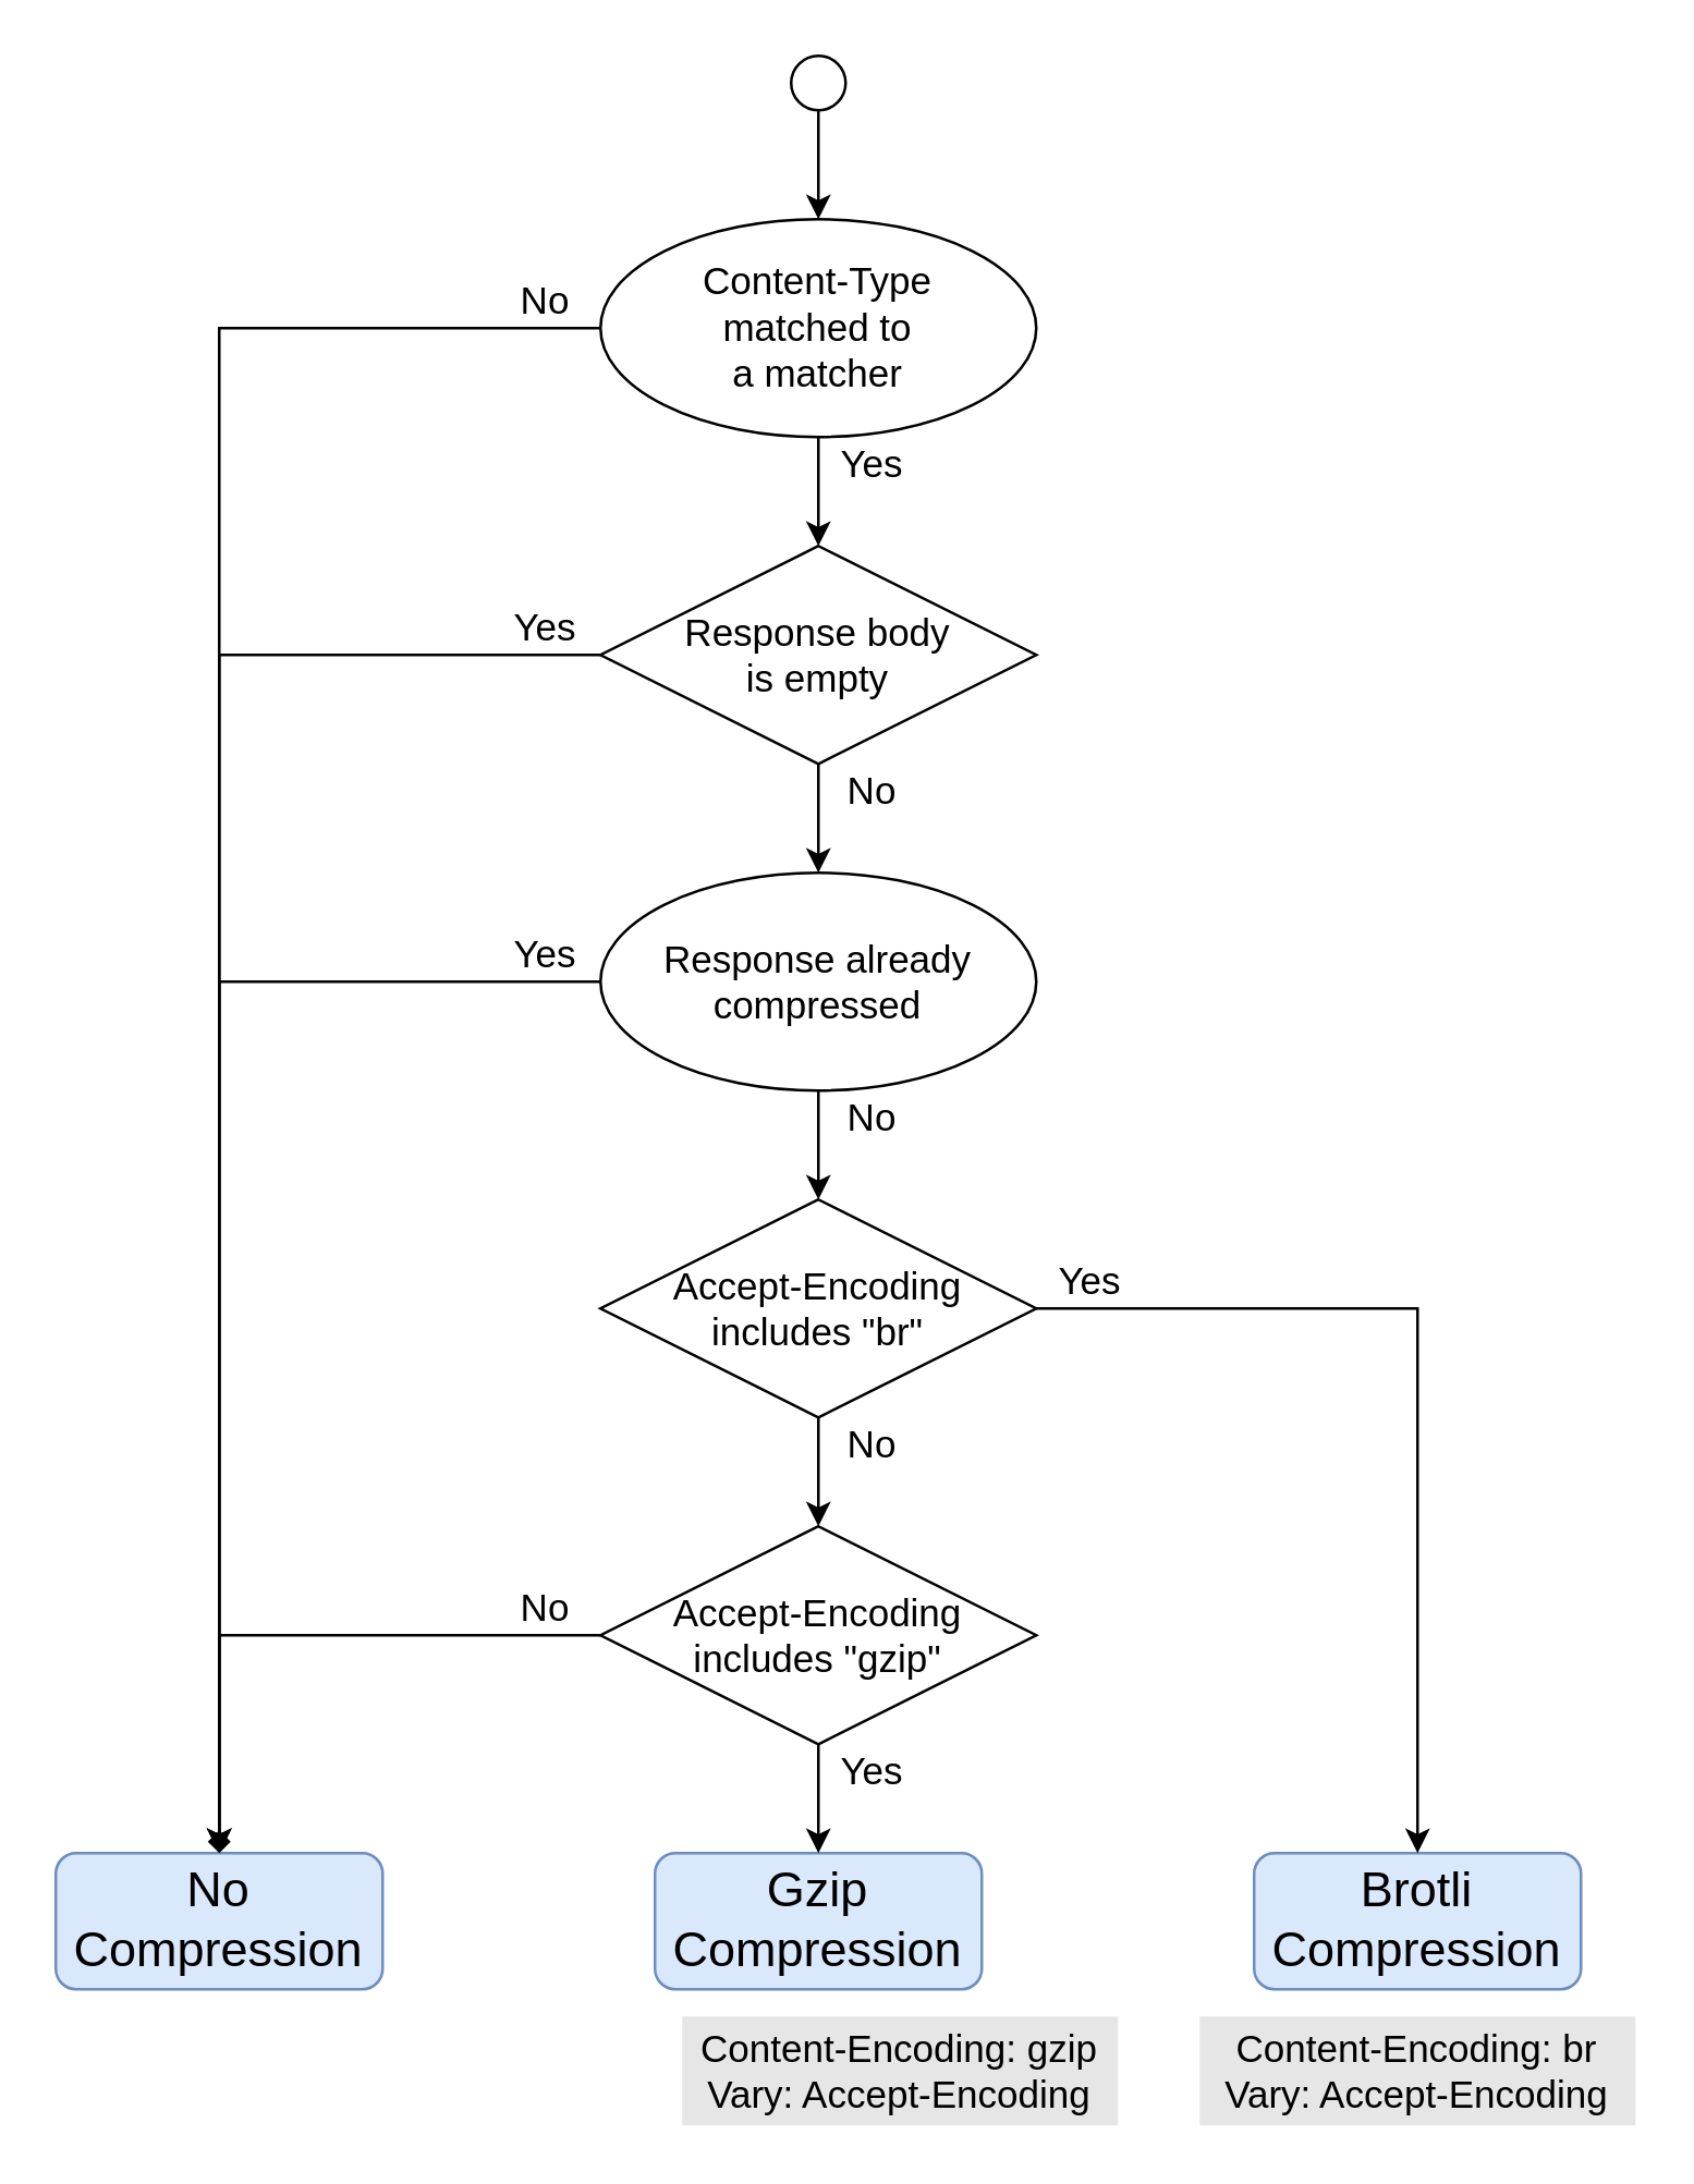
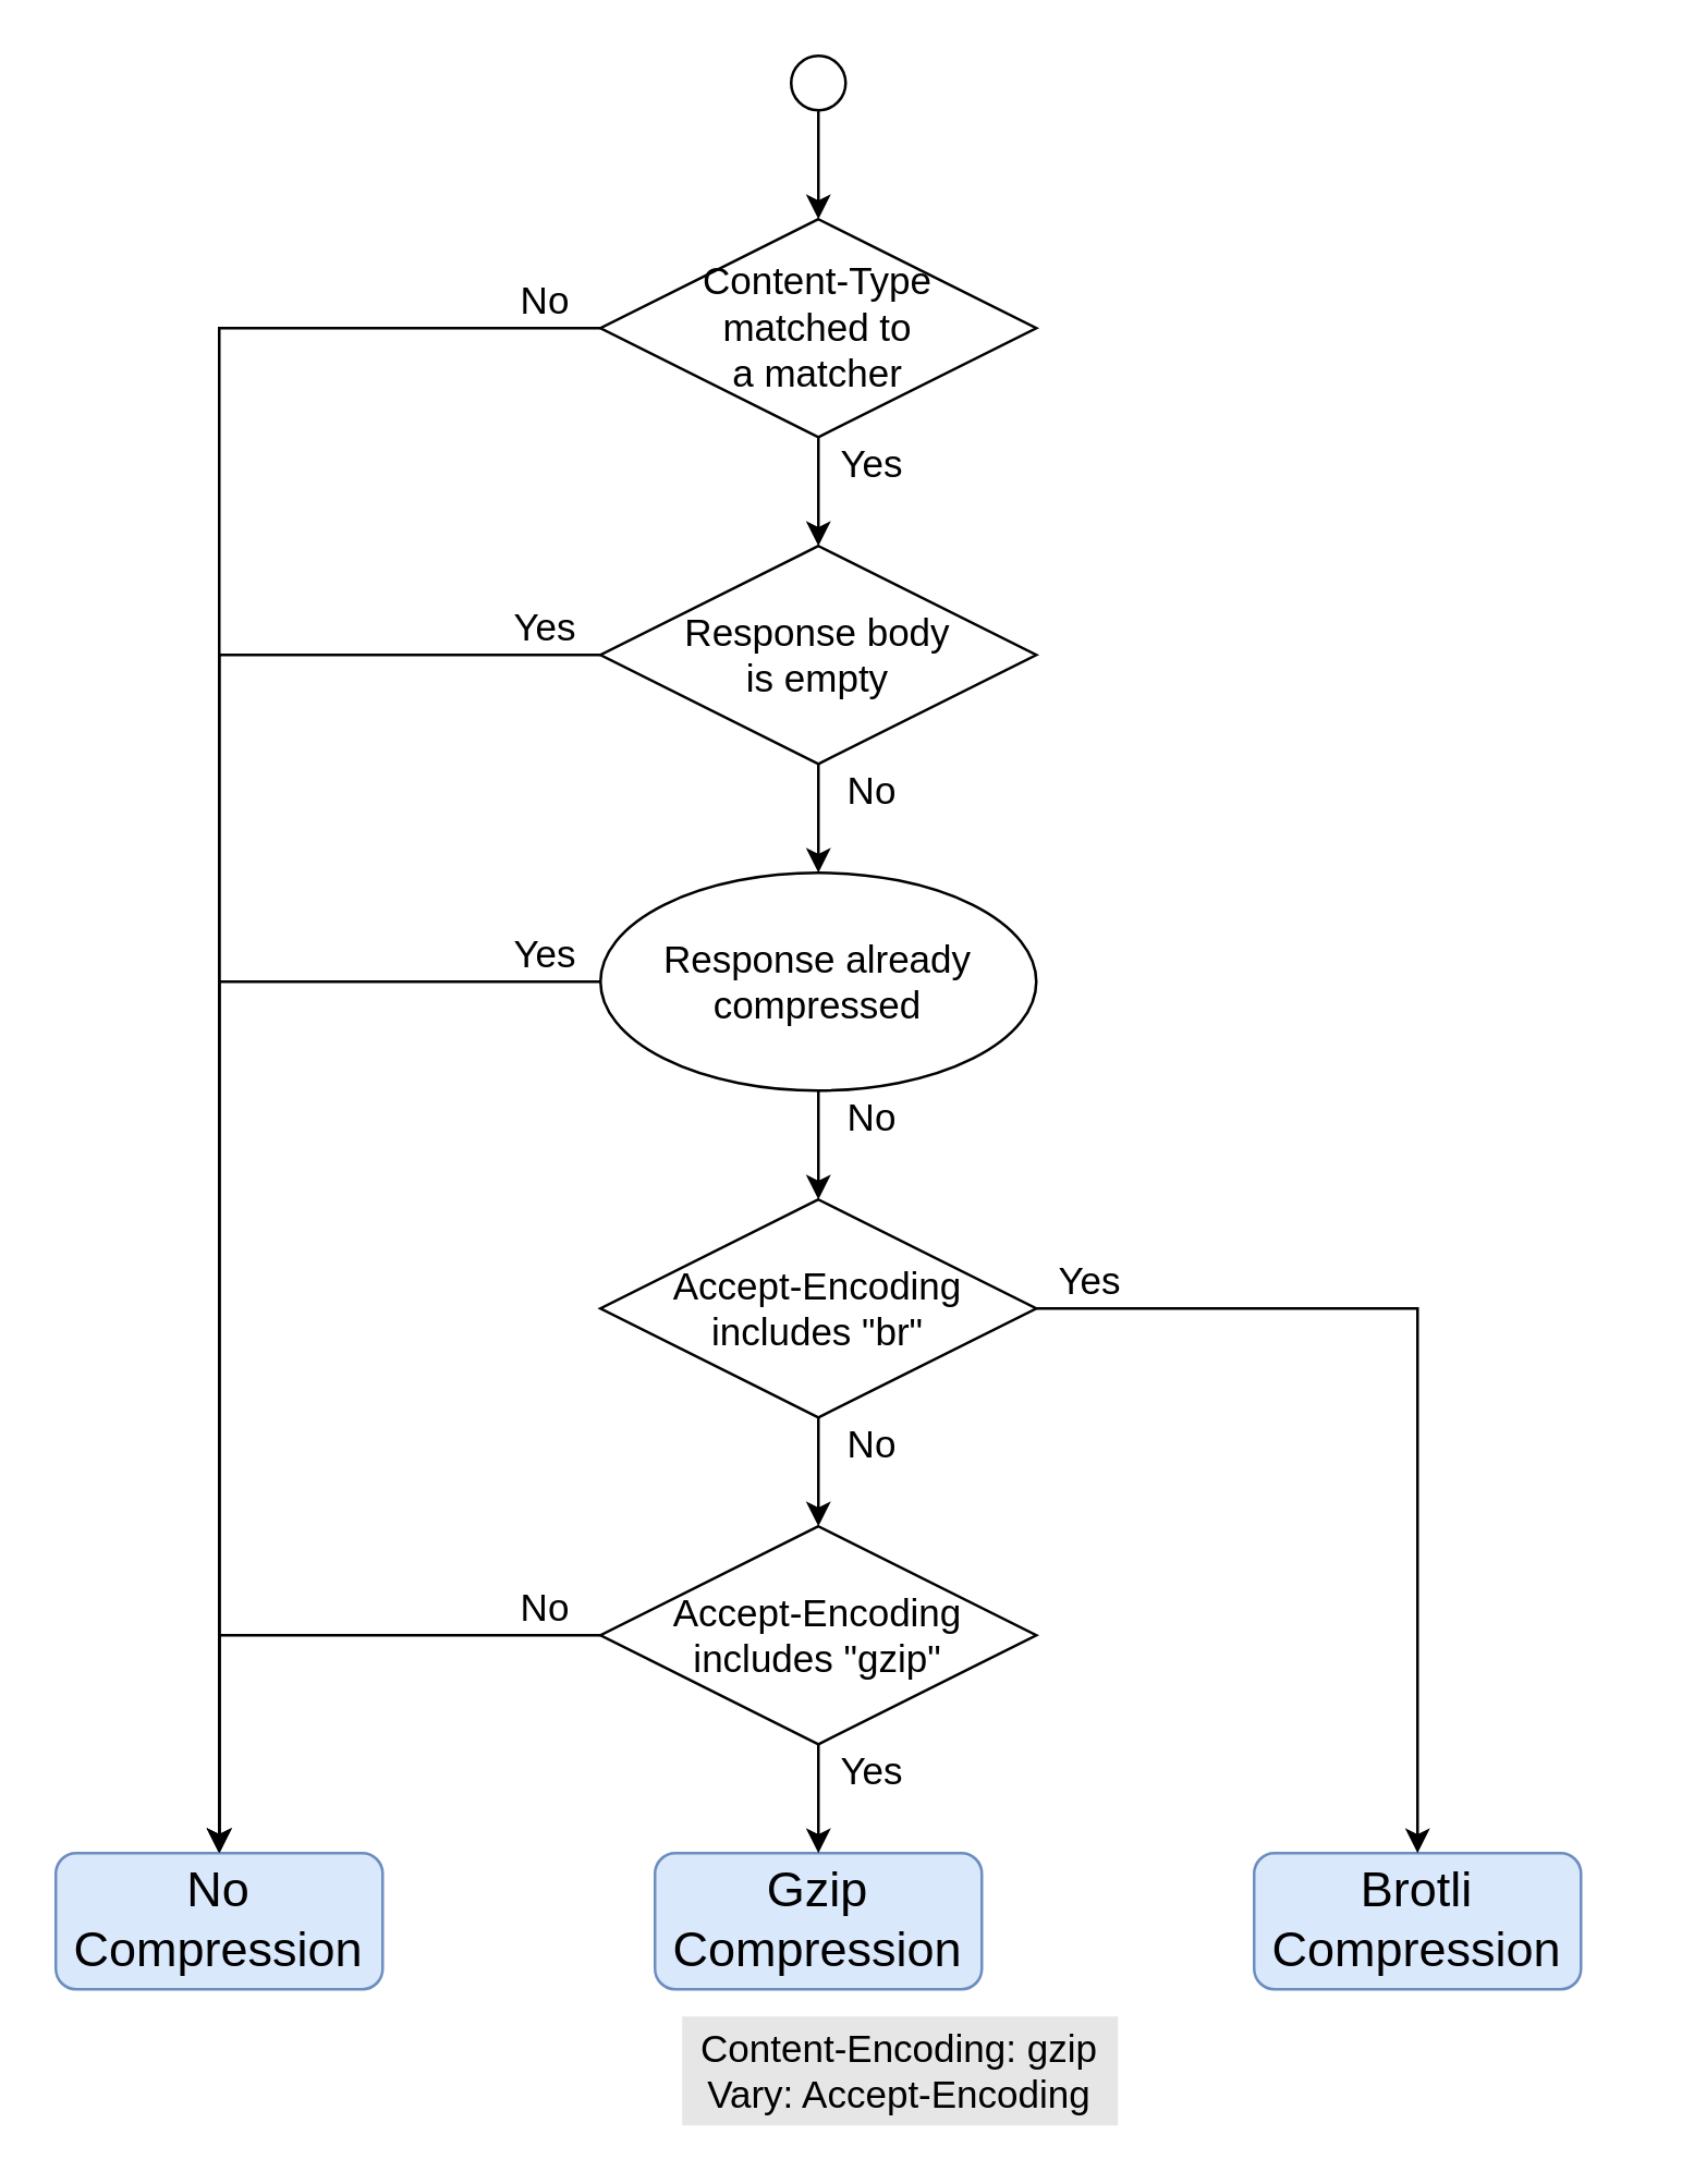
- <mxCell id="30" style="edgeStyle=orthogonalEdgeStyle;rounded=0;orthogonalLoop=1;jettySize=auto;html=1;entryX=0.5;entryY=0;entryDx=0;entryDy=0;endArrow=diamond;" edge="1" parent="1" source="31" target="11"><mxGeometry relative="1" as="geometry" /></mxCell>
+ <mxCell id="30" style="edgeStyle=orthogonalEdgeStyle;rounded=0;orthogonalLoop=1;jettySize=auto;html=1;entryX=0.5;entryY=0;entryDx=0;entryDy=0;" edge="1" parent="1" source="31" target="11"><mxGeometry relative="1" as="geometry" /></mxCell>
- <mxCell id="31" value="Content-Type&lt;br&gt;matched to &lt;br&gt;a matcher" style="ellipse;whiteSpace=wrap;html=1;fontSize=14;" vertex="1" parent="1"><mxGeometry x="220" y="80" width="160" height="80" as="geometry" /></mxCell>
+ <mxCell id="31" value="Content-Type&lt;br&gt;matched to &lt;br&gt;a matcher" style="rhombus;whiteSpace=wrap;html=1;fontSize=14;" vertex="1" parent="1"><mxGeometry x="220" y="80" width="160" height="80" as="geometry" /></mxCell>
- <mxCell id="28" value="Content-Encoding: br&lt;br&gt;Vary: Accept-Encoding" style="text;html=1;strokeColor=none;fillColor=#E6E6E6;align=center;verticalAlign=middle;whiteSpace=wrap;rounded=0;fontSize=14;" parent="1" vertex="1"><mxGeometry x="440" y="740" width="160" height="40" as="geometry" /></mxCell>
